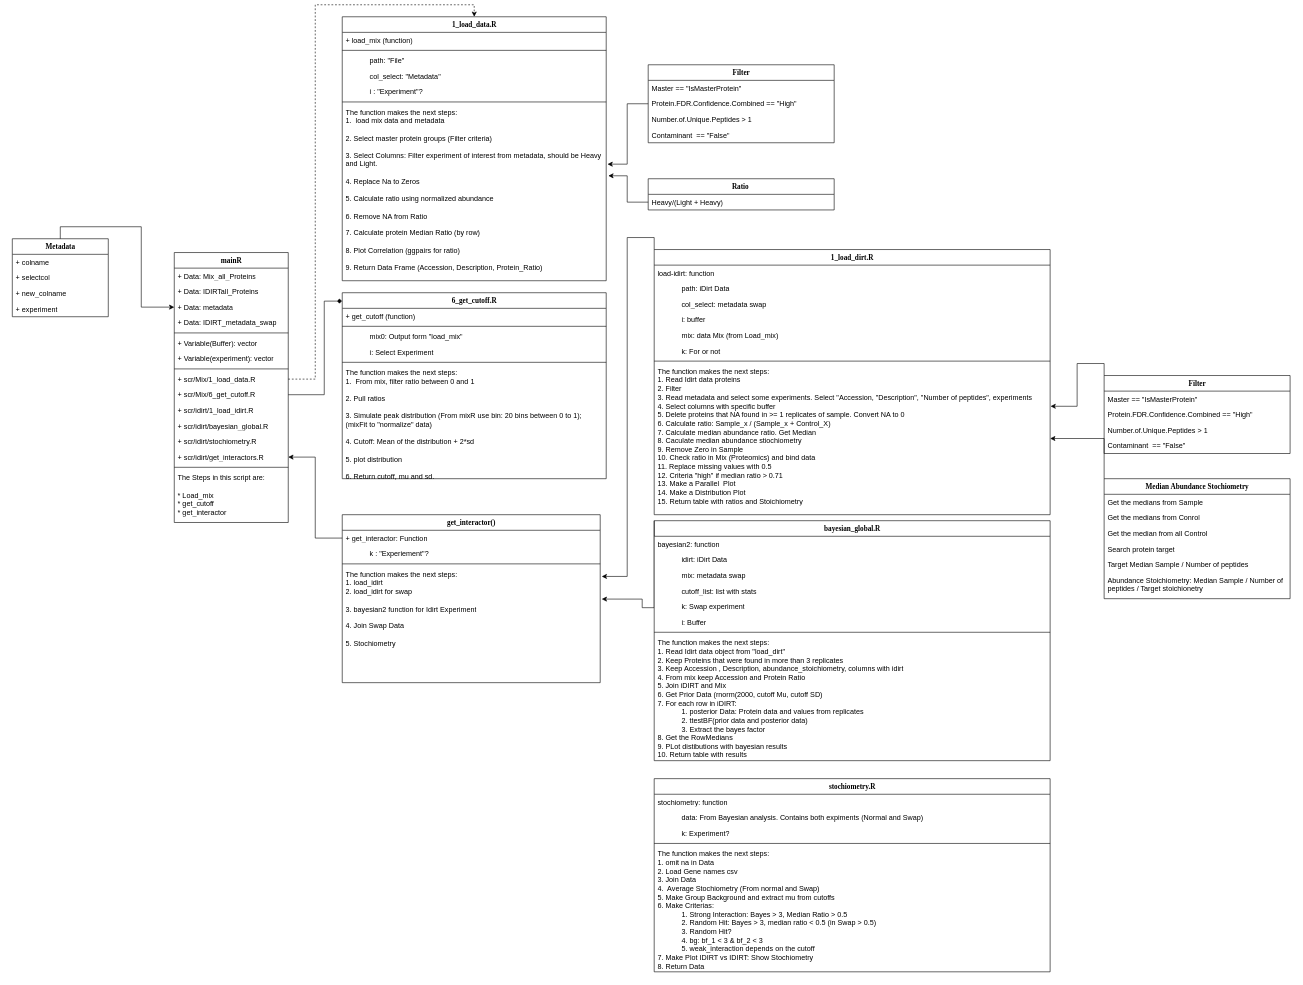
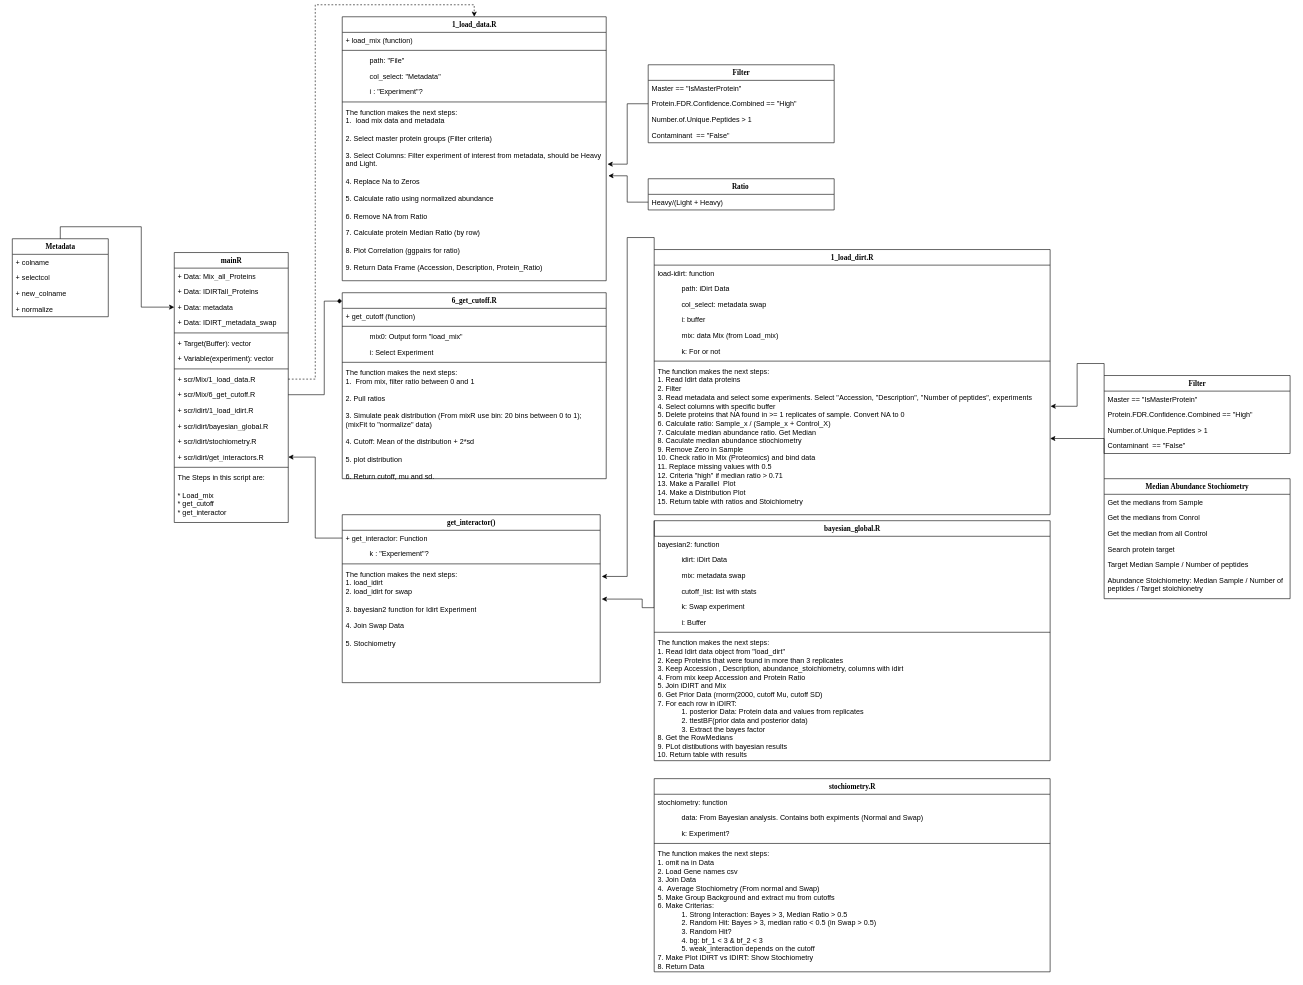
- <mxCell id="25" value="+ experiment" style="text;html=1;strokeColor=none;fillColor=none;align=left;verticalAlign=top;spacingLeft=4;spacingRight=4;whiteSpace=wrap;overflow=hidden;rotatable=0;points=[[0,0.5],[1,0.5]];portConstraint=eastwest;" parent="21" vertex="1"><mxGeometry y="104" width="160" height="26" as="geometry" /></mxCell>
+ <mxCell id="25" value="+ normalize" style="text;html=1;strokeColor=none;fillColor=none;align=left;verticalAlign=top;spacingLeft=4;spacingRight=4;whiteSpace=wrap;overflow=hidden;rotatable=0;points=[[0,0.5],[1,0.5]];portConstraint=eastwest;" parent="21" vertex="1"><mxGeometry y="104" width="160" height="26" as="geometry" /></mxCell>
- <mxCell id="8" value="+ Variable(Buffer): vector" style="text;html=1;strokeColor=none;fillColor=none;align=left;verticalAlign=top;spacingLeft=4;spacingRight=4;whiteSpace=wrap;overflow=hidden;rotatable=0;points=[[0,0.5],[1,0.5]];portConstraint=eastwest;" parent="2" vertex="1"><mxGeometry y="138" width="190" height="26" as="geometry" /></mxCell>
+ <mxCell id="8" value="+ Target(Buffer): vector" style="text;html=1;strokeColor=none;fillColor=none;align=left;verticalAlign=top;spacingLeft=4;spacingRight=4;whiteSpace=wrap;overflow=hidden;rotatable=0;points=[[0,0.5],[1,0.5]];portConstraint=eastwest;" parent="2" vertex="1"><mxGeometry y="138" width="190" height="26" as="geometry" /></mxCell>
